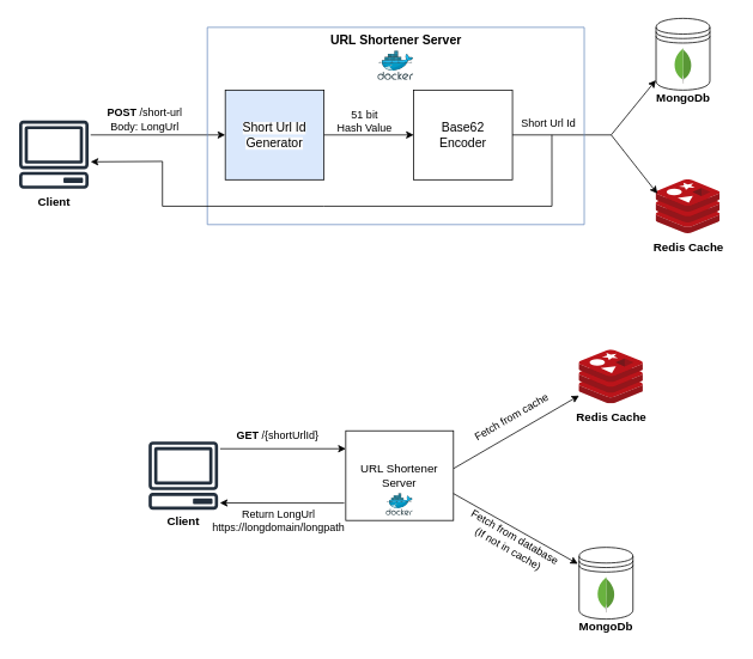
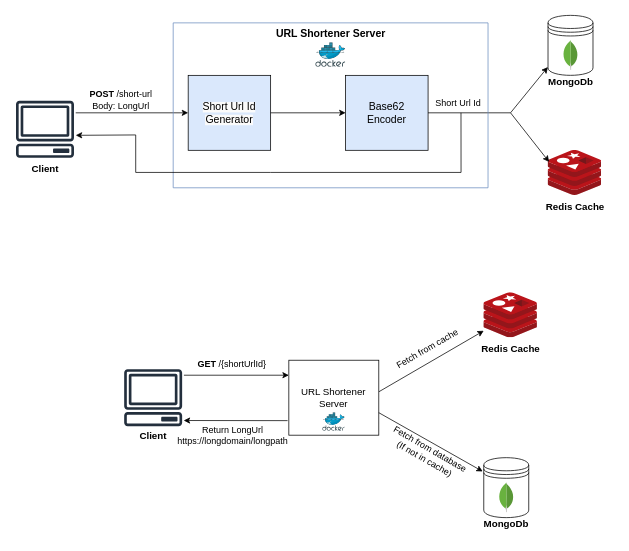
- <mxCell id="7" value="&lt;font style=&quot;&quot;&gt;&lt;font style=&quot;font-size: 12px;&quot;&gt;51 bit &lt;br&gt;Hash Value&lt;/font&gt;&lt;br&gt;&lt;/font&gt;" style="text;html=1;align=center;verticalAlign=middle;resizable=0;points=[];autosize=1;strokeColor=none;fillColor=none;" parent="1" vertex="1"><mxGeometry x="365" y="115" width="80" height="40" as="geometry" /></mxCell>
- <mxCell id="5" value="&lt;font style=&quot;font-size: 14px;&quot;&gt;Base62 &lt;br&gt;Encoder&lt;/font&gt;" style="rounded=0;whiteSpace=wrap;html=1;" parent="1" vertex="1"><mxGeometry x="460" y="100" width="110" height="100" as="geometry" /></mxCell>
+ <mxCell id="5" value="&lt;font style=&quot;font-size: 14px;&quot;&gt;Base62 &lt;br&gt;Encoder&lt;/font&gt;" style="rounded=0;whiteSpace=wrap;html=1;fillColor=#dae8fc;" parent="1" vertex="1"><mxGeometry x="460" y="100" width="110" height="100" as="geometry" /></mxCell>
